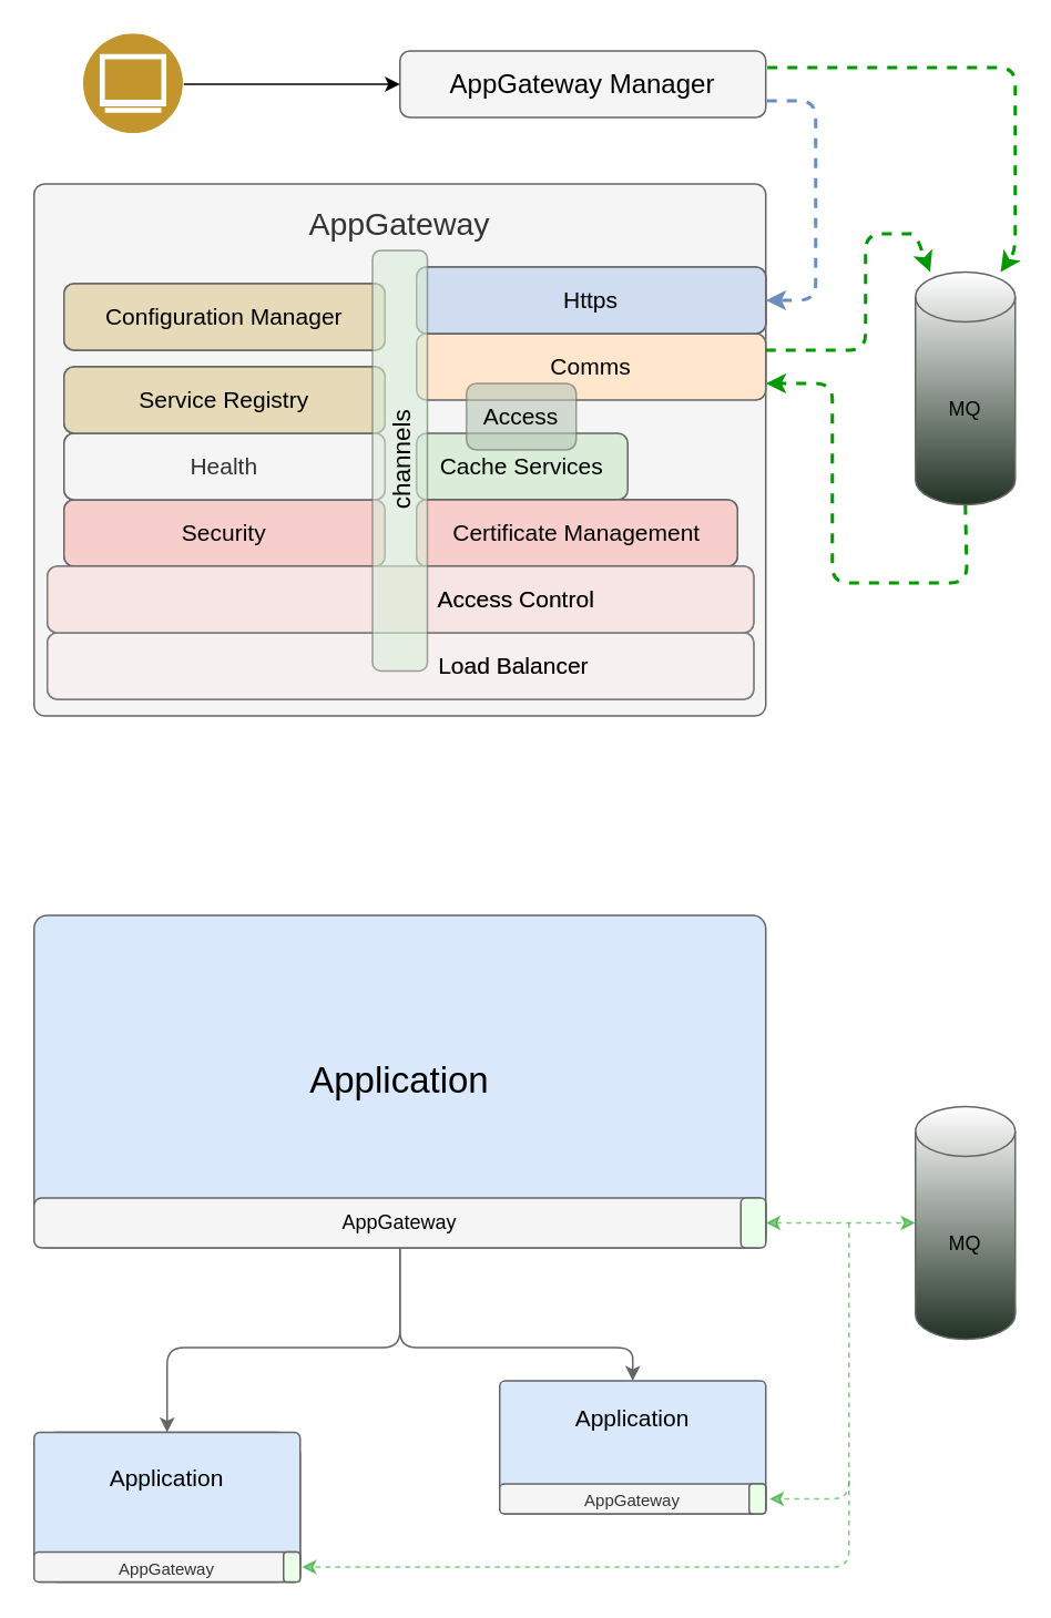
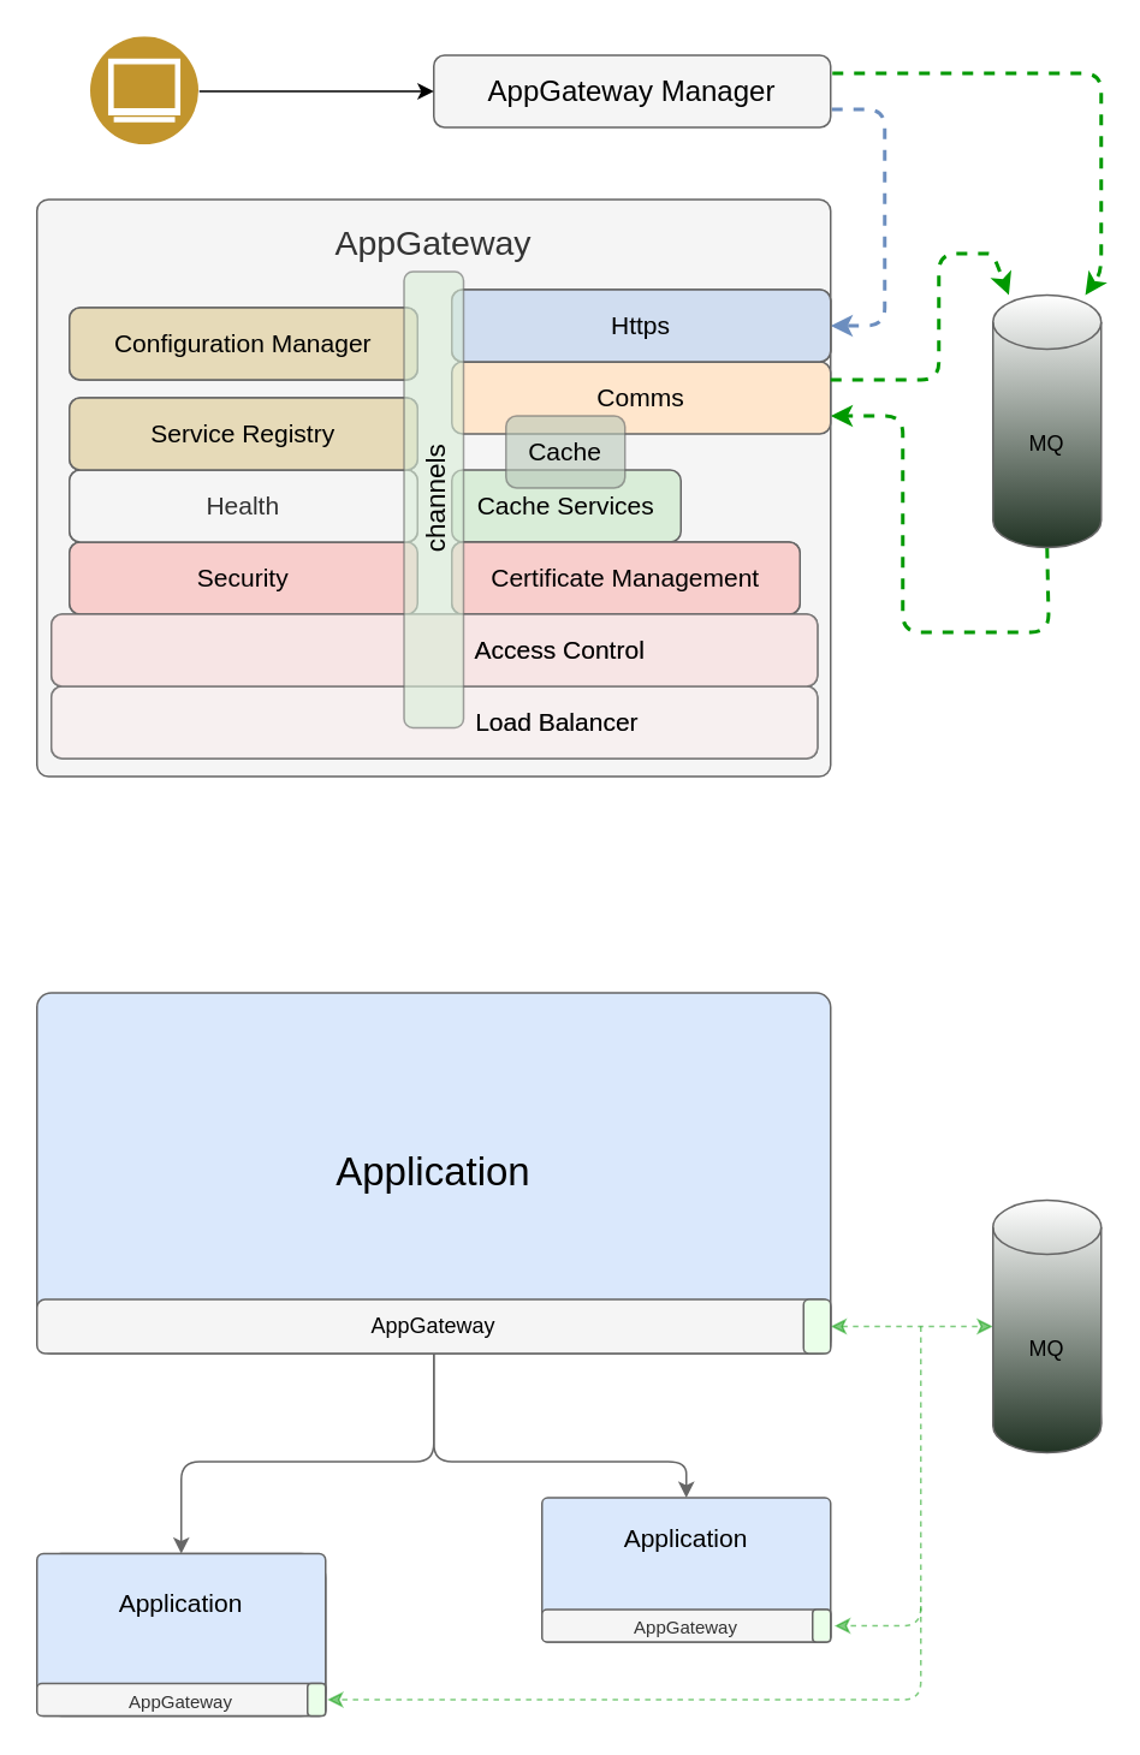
- <mxCell id="23" value="Access" style="rounded=1;whiteSpace=wrap;html=1;fontSize=14;fillColor=#B9C9B9;strokeColor=#666666;opacity=60;" vertex="1" parent="1"><mxGeometry x="280" y="230" width="66" height="40" as="geometry" /></mxCell>
+ <mxCell id="23" value="Cache" style="rounded=1;whiteSpace=wrap;html=1;fontSize=14;fillColor=#B9C9B9;strokeColor=#666666;opacity=60;" vertex="1" parent="1"><mxGeometry x="280" y="230" width="66" height="40" as="geometry" /></mxCell>
